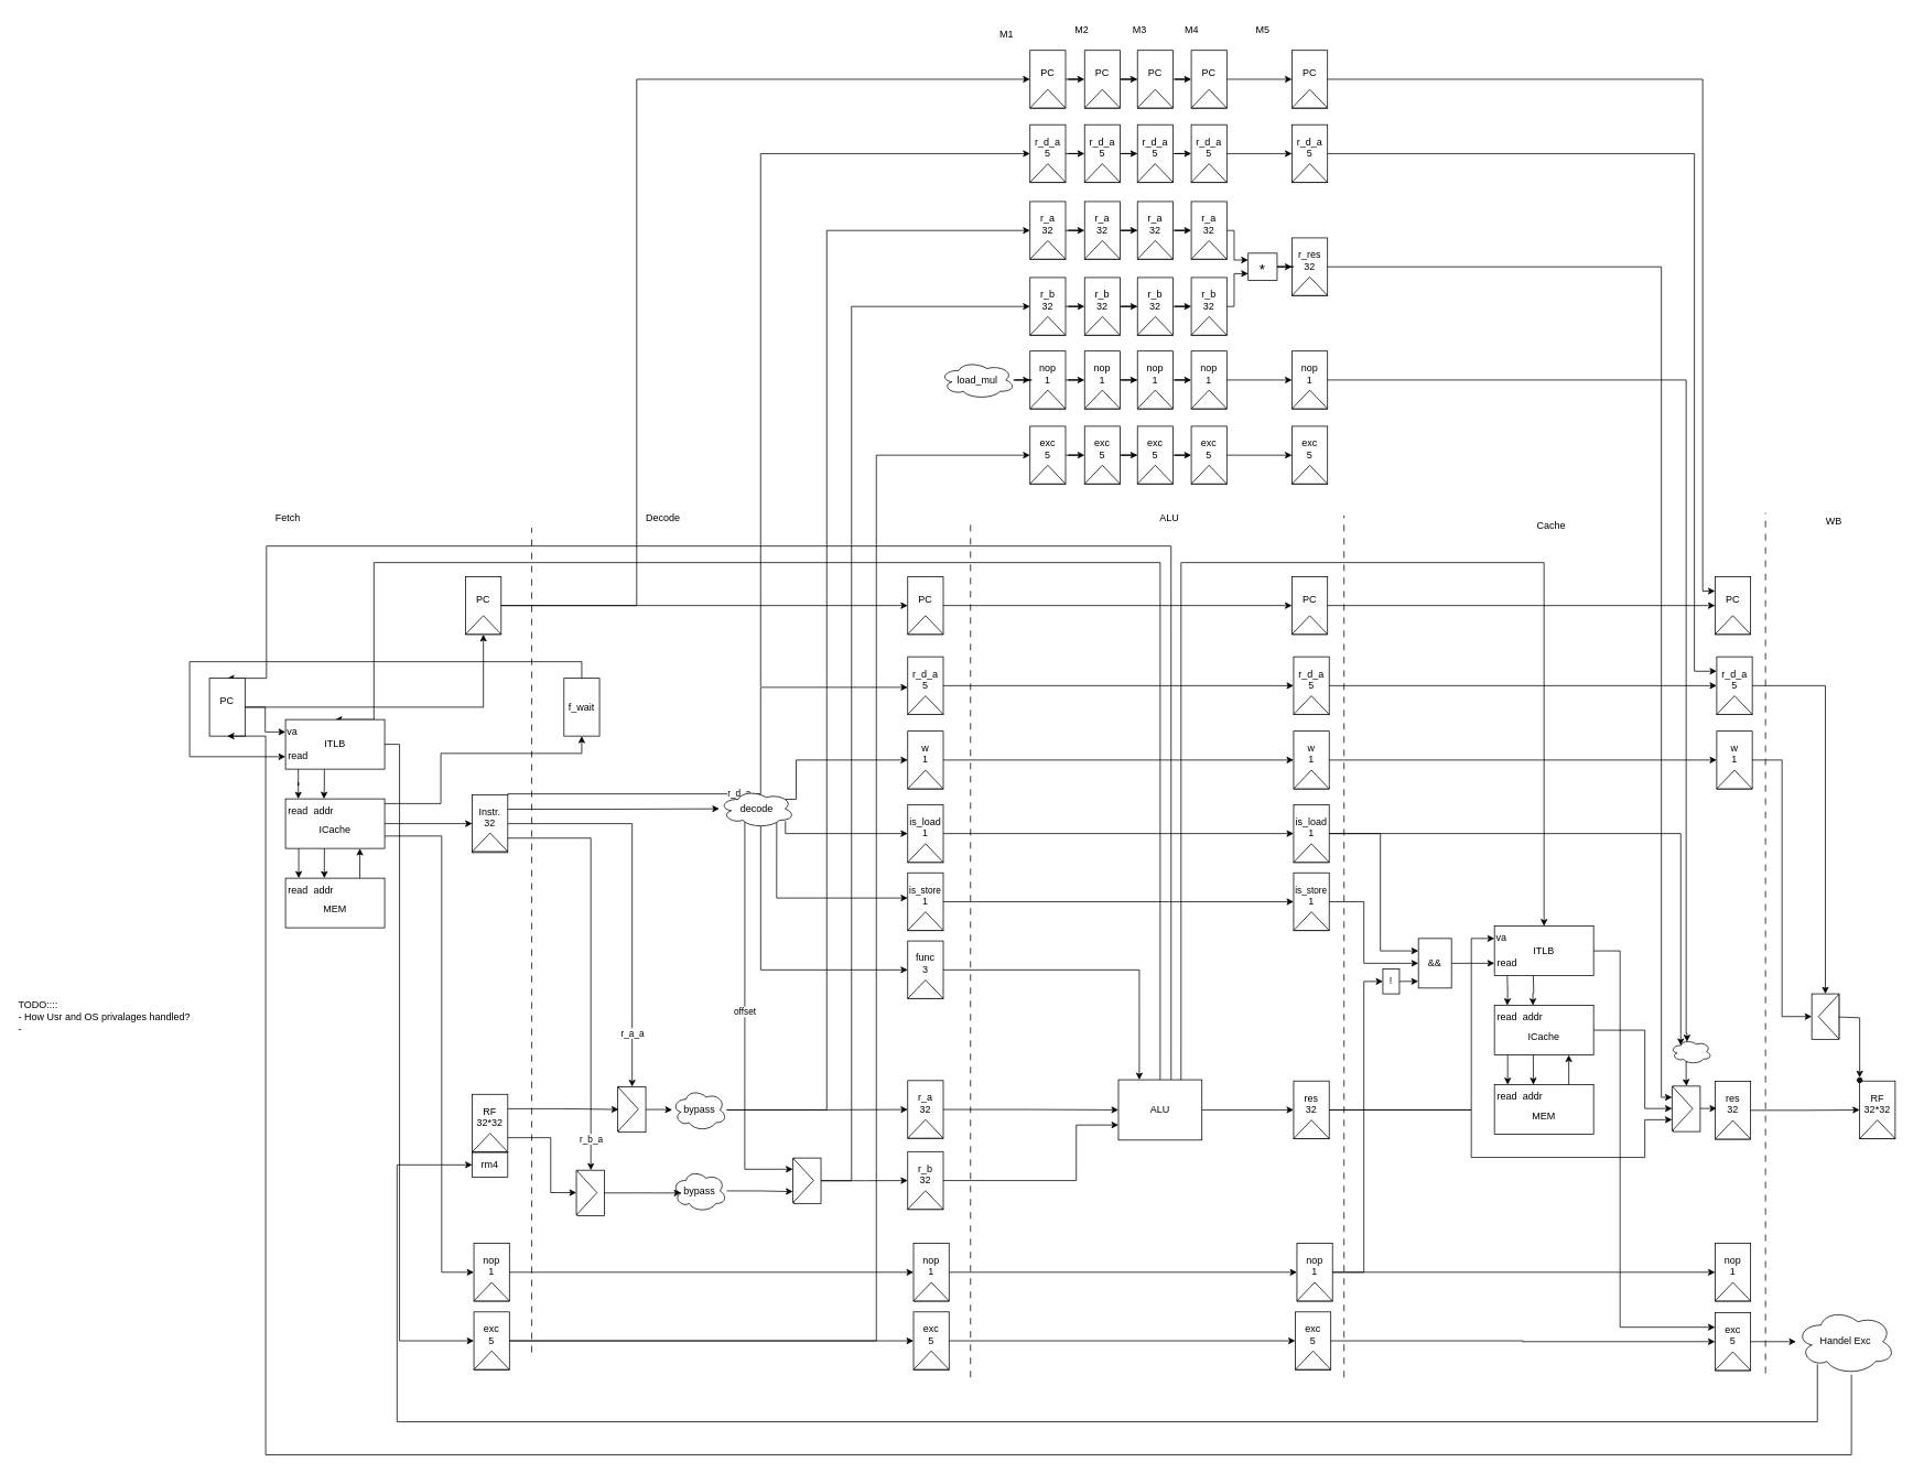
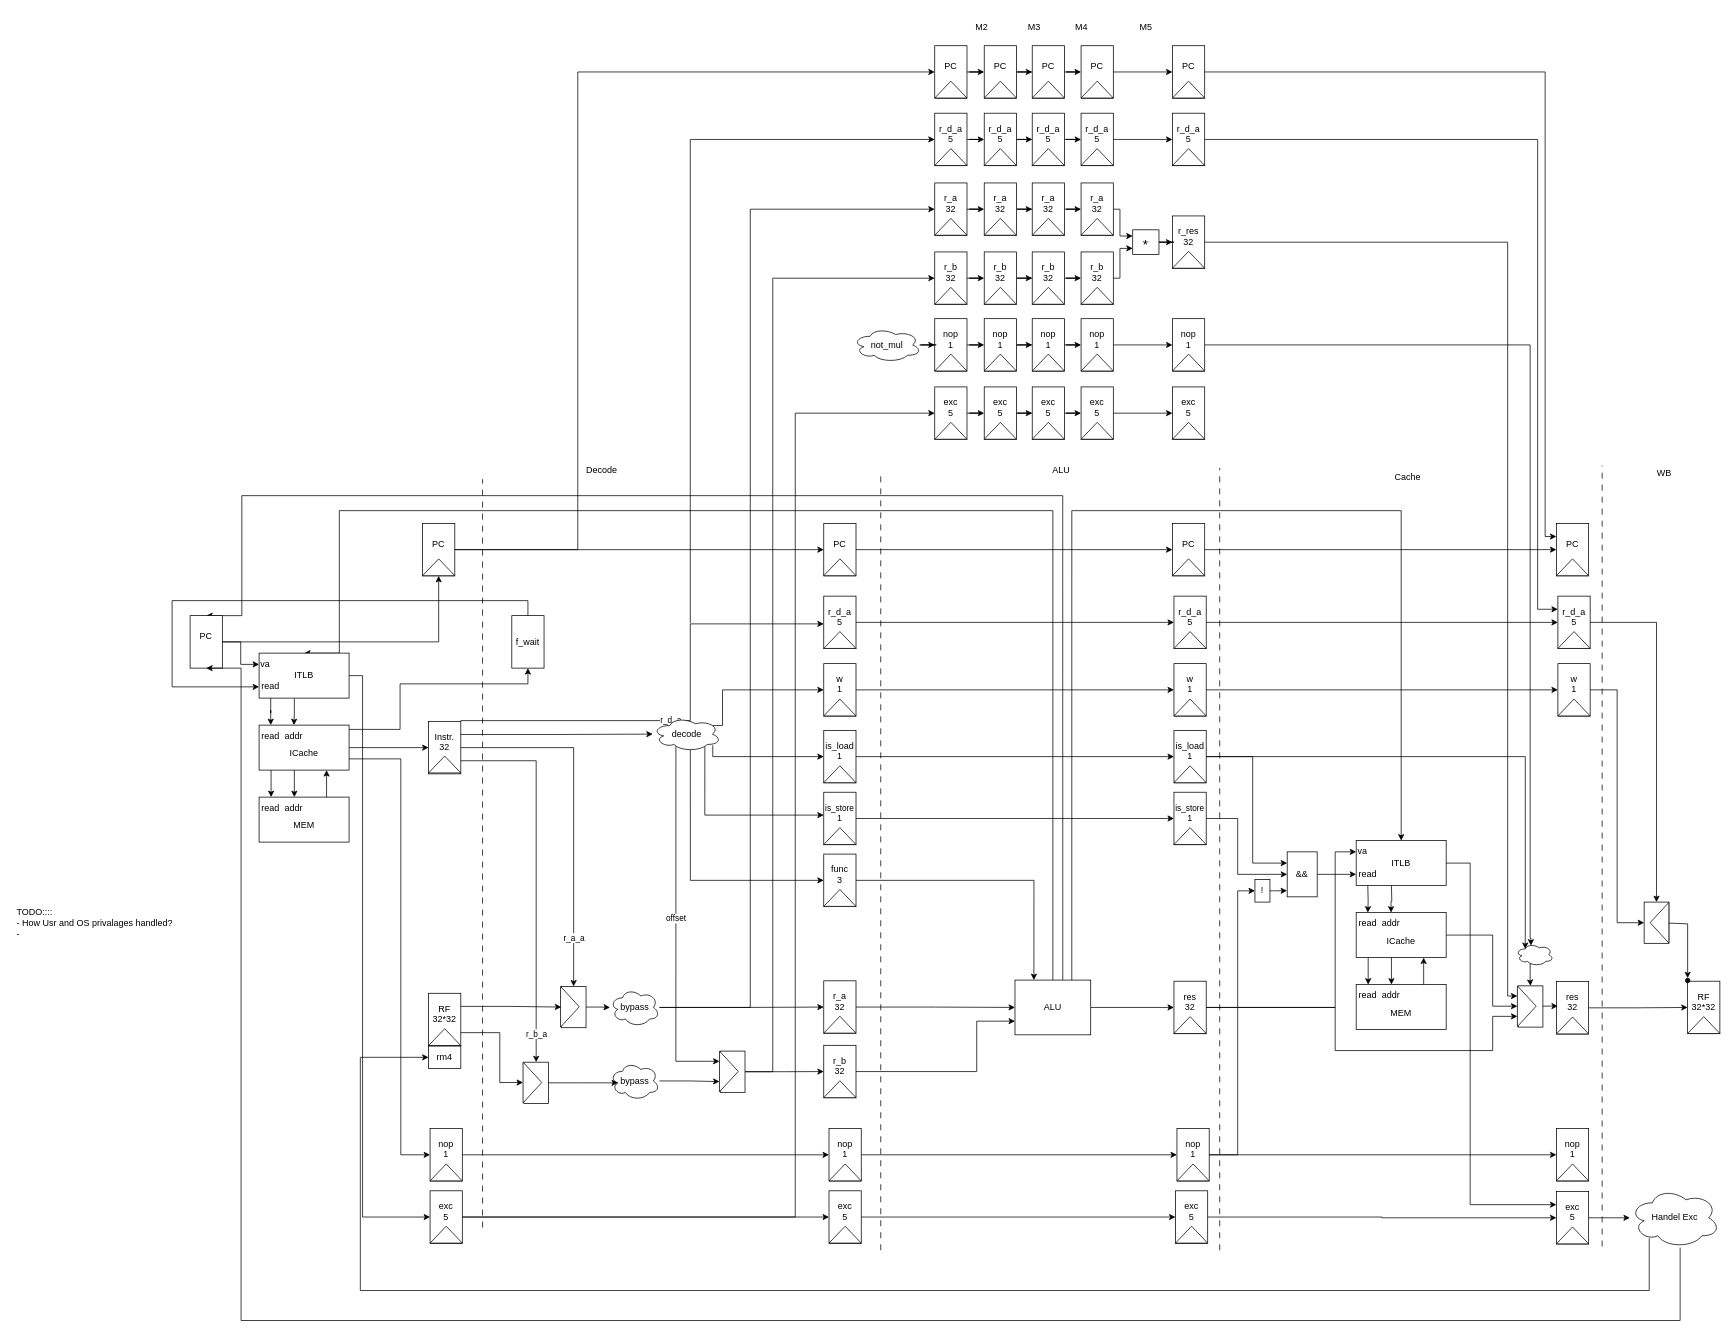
- <mxCell id="258" value="M1" style="text;html=1;align=center;verticalAlign=middle;whiteSpace=wrap;rounded=0;" vertex="1" parent="1"><mxGeometry x="1188" y="26" width="60" height="30" as="geometry" /></mxCell>
- <mxCell id="284" value="load_mul" style="ellipse;shape=cloud;whiteSpace=wrap;html=1;" vertex="1" parent="1"><mxGeometry x="1137" y="436" width="91" height="46" as="geometry" /></mxCell>
+ <mxCell id="284" value="not_mul" style="ellipse;shape=cloud;whiteSpace=wrap;html=1;" vertex="1" parent="1"><mxGeometry x="1137" y="436" width="91" height="46" as="geometry" /></mxCell>
- <mxCell id="3" value="Fetch" style="text;html=1;align=center;verticalAlign=middle;whiteSpace=wrap;rounded=0;" parent="1" vertex="1"><mxGeometry x="318" y="611" width="60" height="30" as="geometry" /></mxCell>
